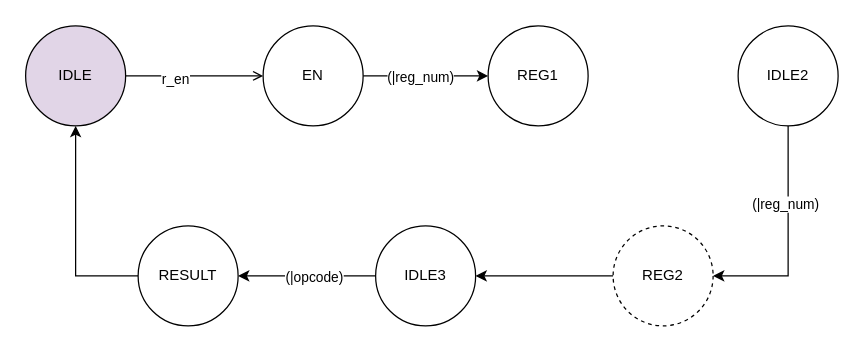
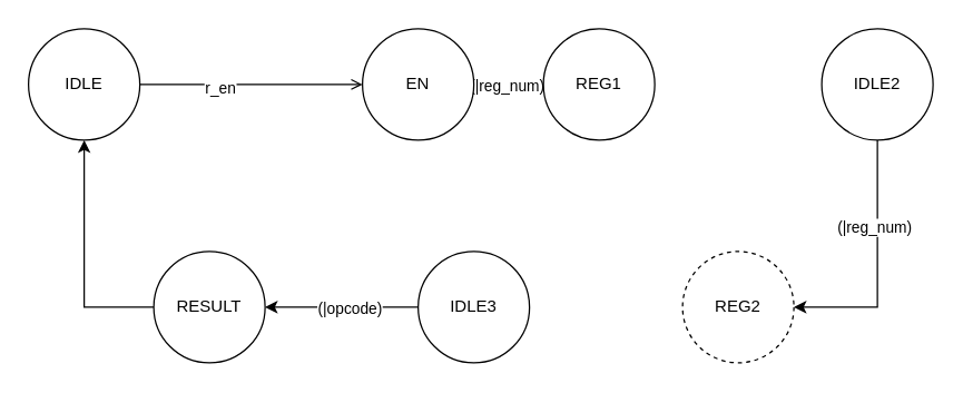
- <mxCell id="4" value="IDLE" style="ellipse;whiteSpace=wrap;html=1;aspect=fixed;fillColor=#e1d5e7;" vertex="1" parent="1"><mxGeometry x="20" y="20" width="80" height="80" as="geometry" /></mxCell>
+ <mxCell id="4" value="IDLE" style="ellipse;whiteSpace=wrap;html=1;aspect=fixed;" vertex="1" parent="1"><mxGeometry x="20" y="20" width="80" height="80" as="geometry" /></mxCell>
- <mxCell id="7" value="EN" style="ellipse;whiteSpace=wrap;html=1;aspect=fixed;" vertex="1" parent="1"><mxGeometry x="210" y="20" width="80" height="80" as="geometry" /></mxCell>
+ <mxCell id="7" value="EN" style="ellipse;whiteSpace=wrap;html=1;aspect=fixed;" vertex="1" parent="1"><mxGeometry x="260" y="20" width="80" height="80" as="geometry" /></mxCell>
- <mxCell id="12" style="edgeStyle=orthogonalEdgeStyle;rounded=0;orthogonalLoop=1;jettySize=auto;html=1;exitX=0;exitY=0.5;exitDx=0;exitDy=0;" edge="1" parent="1" source="13" target="16"><mxGeometry relative="1" as="geometry" /></mxCell>
